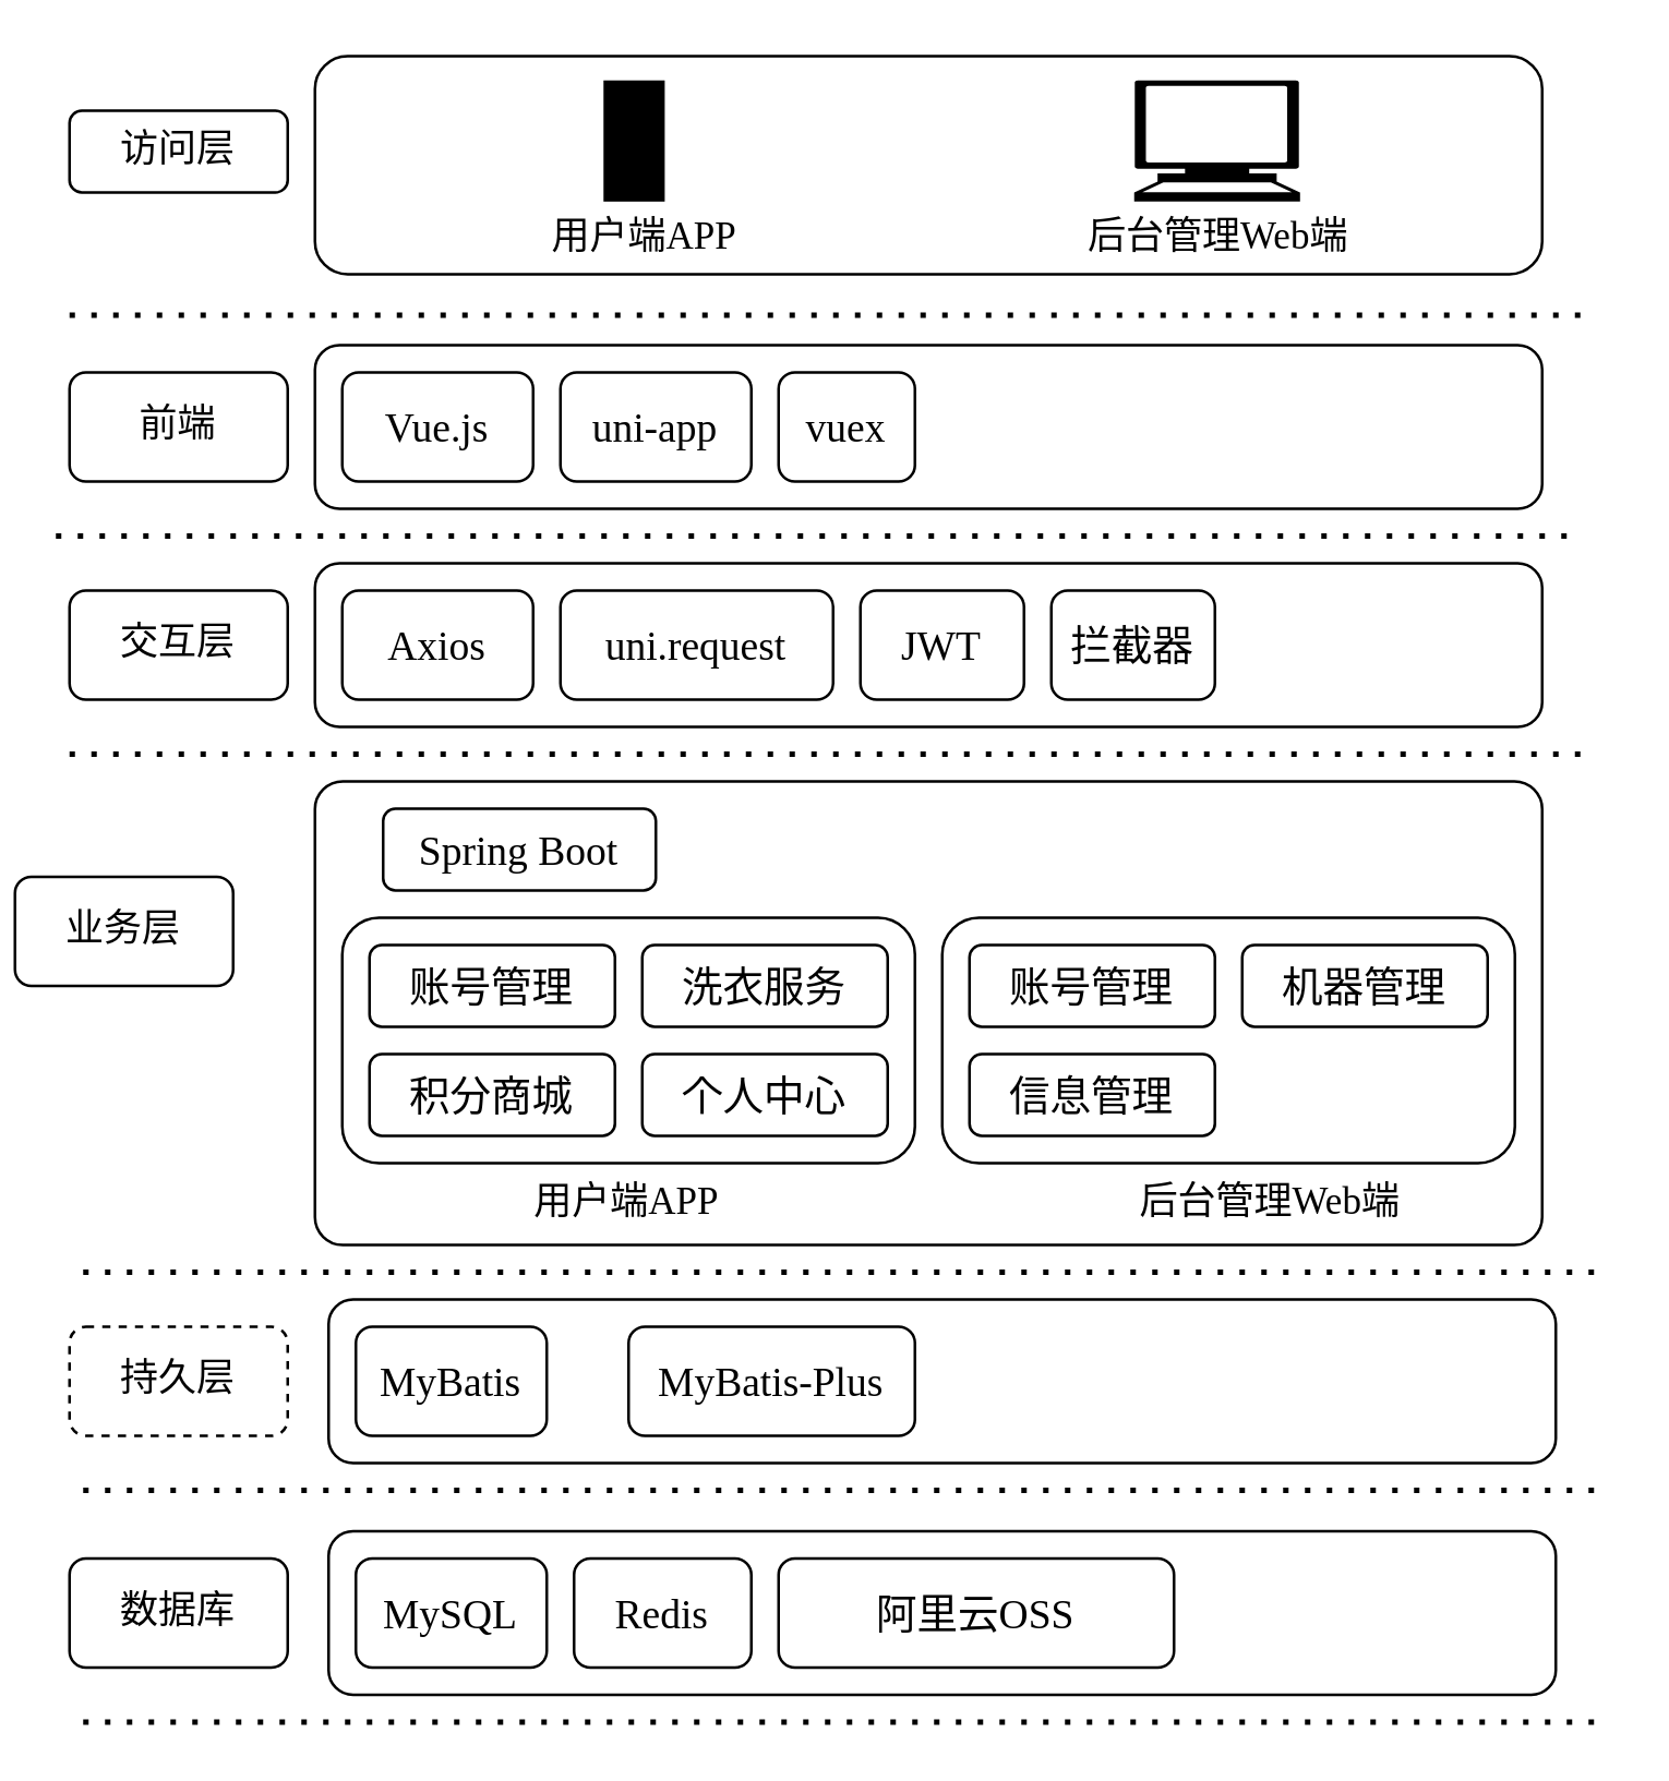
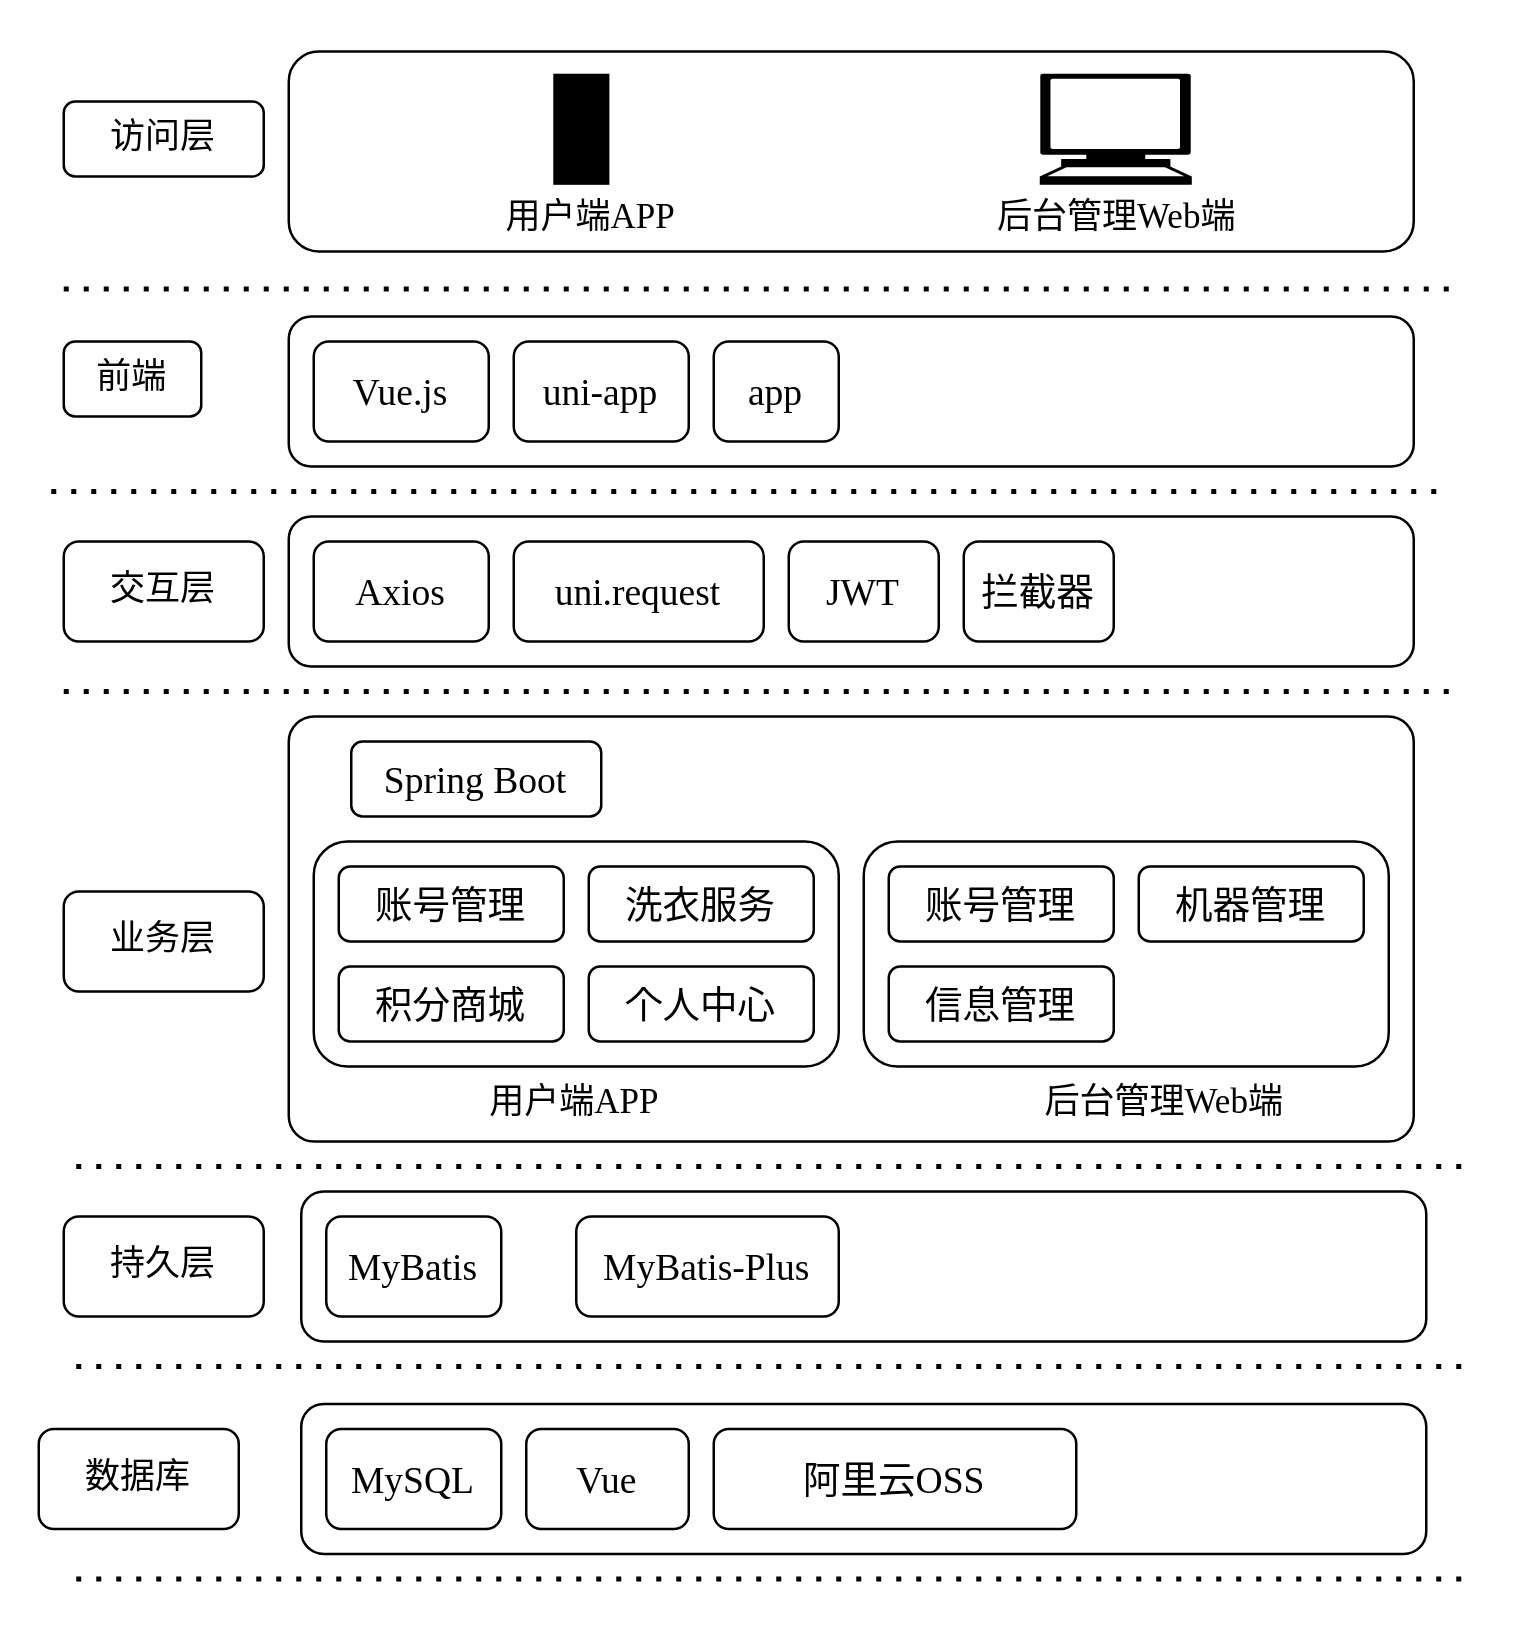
- <mxCell id="15" value="&lt;font style=&quot;font-size: 14px;&quot; face=&quot;宋体&quot;&gt;前端&lt;/font&gt;" style="rounded=1;whiteSpace=wrap;html=1;" vertex="1" parent="1"><mxGeometry x="25" y="136" width="80" height="40" as="geometry" /></mxCell>
+ <mxCell id="15" value="&lt;font style=&quot;font-size: 14px;&quot; face=&quot;宋体&quot;&gt;前端&lt;/font&gt;" style="rounded=1;whiteSpace=wrap;html=1;" vertex="1" parent="1"><mxGeometry x="25" y="136" width="55" height="30" as="geometry" /></mxCell>
- <mxCell id="19" value="vuex" style="rounded=1;whiteSpace=wrap;html=1;align=center;verticalAlign=middle;fontFamily=宋体;fontSize=15;fontColor=default;fillColor=none;gradientColor=none;" vertex="1" parent="1"><mxGeometry x="285" y="136" width="50" height="40" as="geometry" /></mxCell>
+ <mxCell id="19" value="app" style="rounded=1;whiteSpace=wrap;html=1;align=center;verticalAlign=middle;fontFamily=宋体;fontSize=15;fontColor=default;fillColor=none;gradientColor=none;" vertex="1" parent="1"><mxGeometry x="285" y="136" width="50" height="40" as="geometry" /></mxCell>
- <mxCell id="23" value="&lt;font face=&quot;宋体&quot;&gt;&lt;span style=&quot;font-size: 14px;&quot;&gt;业务层&lt;/span&gt;&lt;/font&gt;" style="rounded=1;whiteSpace=wrap;html=1;" vertex="1" parent="1"><mxGeometry x="5" y="321" width="80" height="40" as="geometry" /></mxCell>
+ <mxCell id="23" value="&lt;font face=&quot;宋体&quot;&gt;&lt;span style=&quot;font-size: 14px;&quot;&gt;业务层&lt;/span&gt;&lt;/font&gt;" style="rounded=1;whiteSpace=wrap;html=1;" vertex="1" parent="1"><mxGeometry x="25" y="356" width="80" height="40" as="geometry" /></mxCell>
- <mxCell id="41" value="&lt;font face=&quot;宋体&quot;&gt;&lt;span style=&quot;font-size: 14px;&quot;&gt;持久层&lt;/span&gt;&lt;/font&gt;" style="rounded=1;whiteSpace=wrap;html=1;dashed=1;" vertex="1" parent="1"><mxGeometry x="25" y="486" width="80" height="40" as="geometry" /></mxCell>
+ <mxCell id="41" value="&lt;font face=&quot;宋体&quot;&gt;&lt;span style=&quot;font-size: 14px;&quot;&gt;持久层&lt;/span&gt;&lt;/font&gt;" style="rounded=1;whiteSpace=wrap;html=1;" vertex="1" parent="1"><mxGeometry x="25" y="486" width="80" height="40" as="geometry" /></mxCell>
- <mxCell id="46" value="&lt;font face=&quot;宋体&quot;&gt;&lt;span style=&quot;font-size: 14px;&quot;&gt;数据库&lt;/span&gt;&lt;/font&gt;" style="rounded=1;whiteSpace=wrap;html=1;" vertex="1" parent="1"><mxGeometry x="25" y="571" width="80" height="40" as="geometry" /></mxCell>
+ <mxCell id="46" value="&lt;font face=&quot;宋体&quot;&gt;&lt;span style=&quot;font-size: 14px;&quot;&gt;数据库&lt;/span&gt;&lt;/font&gt;" style="rounded=1;whiteSpace=wrap;html=1;" vertex="1" parent="1"><mxGeometry x="15" y="571" width="80" height="40" as="geometry" /></mxCell>
- <mxCell id="49" value="Redis" style="rounded=1;whiteSpace=wrap;html=1;align=center;verticalAlign=middle;fontFamily=宋体;fontSize=15;fontColor=default;fillColor=none;gradientColor=none;" vertex="1" parent="1"><mxGeometry x="210" y="571" width="65" height="40" as="geometry" /></mxCell>
+ <mxCell id="49" value="Vue" style="rounded=1;whiteSpace=wrap;html=1;align=center;verticalAlign=middle;fontFamily=宋体;fontSize=15;fontColor=default;fillColor=none;gradientColor=none;" vertex="1" parent="1"><mxGeometry x="210" y="571" width="65" height="40" as="geometry" /></mxCell>
